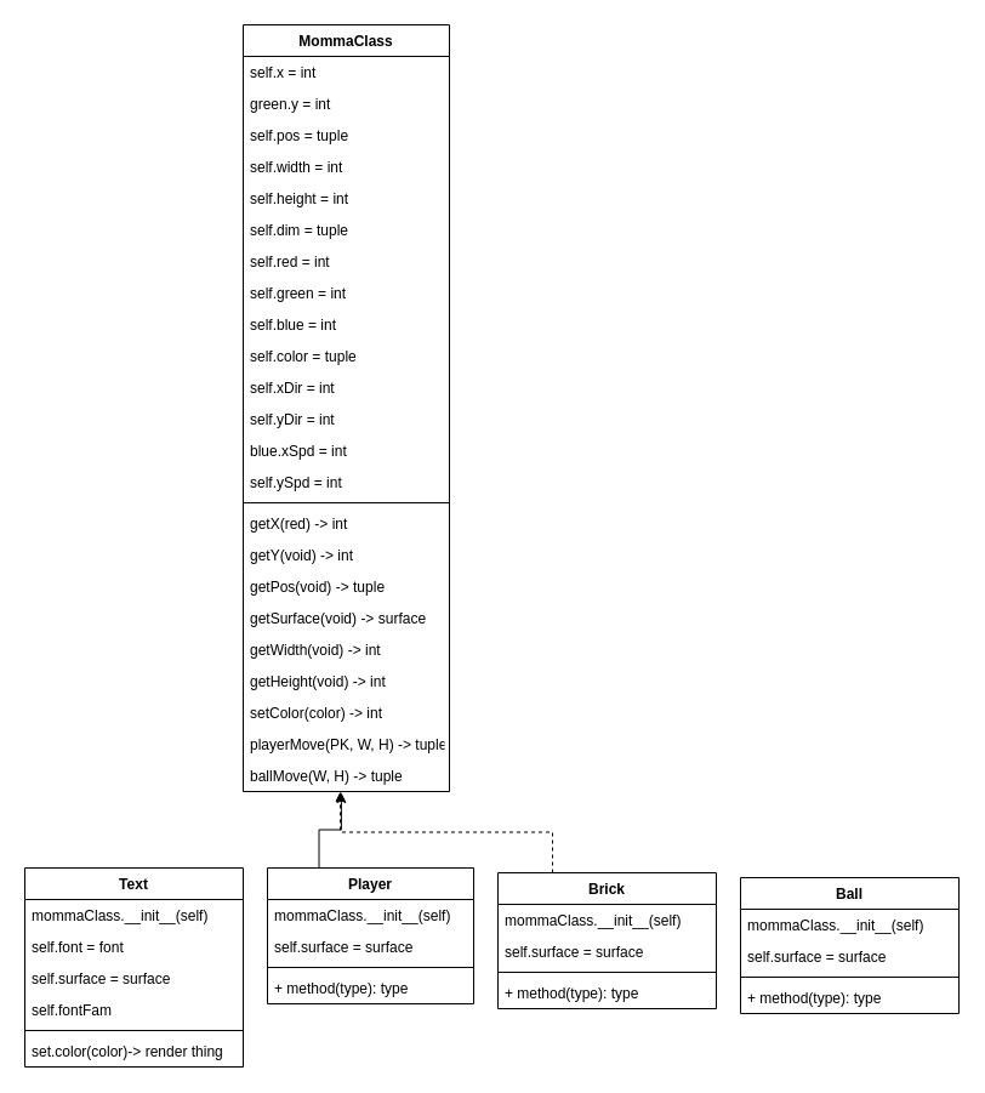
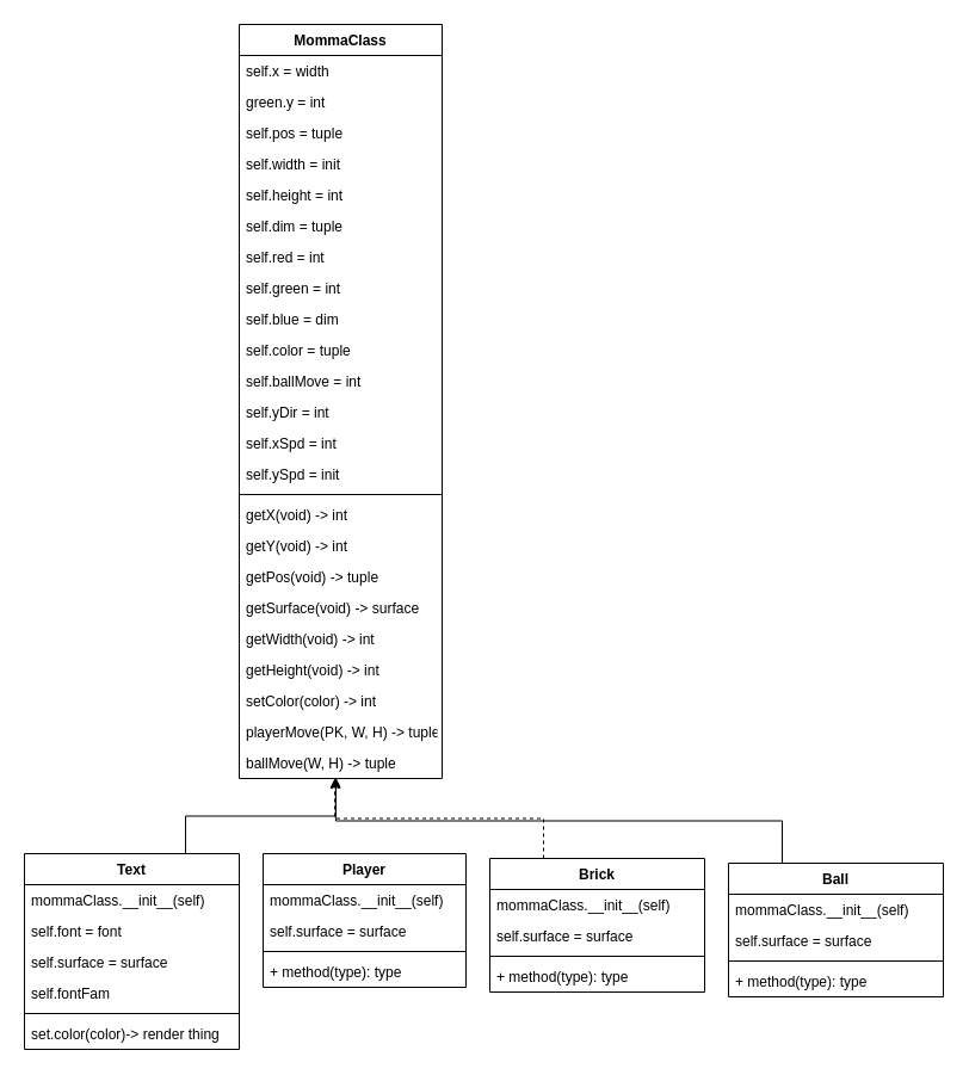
- <mxCell id="3" value="self.x = int&#10;" style="text;strokeColor=none;fillColor=none;align=left;verticalAlign=top;spacingLeft=4;spacingRight=4;overflow=hidden;rotatable=0;points=[[0,0.5],[1,0.5]];portConstraint=eastwest;" vertex="1" parent="2"><mxGeometry y="26" width="170" height="26" as="geometry" /></mxCell>
+ <mxCell id="3" value="self.x = width&#10;" style="text;strokeColor=none;fillColor=none;align=left;verticalAlign=top;spacingLeft=4;spacingRight=4;overflow=hidden;rotatable=0;points=[[0,0.5],[1,0.5]];portConstraint=eastwest;" vertex="1" parent="2"><mxGeometry y="26" width="170" height="26" as="geometry" /></mxCell>
- <mxCell id="6" value="self.width = int&#10;" style="text;strokeColor=none;fillColor=none;align=left;verticalAlign=top;spacingLeft=4;spacingRight=4;overflow=hidden;rotatable=0;points=[[0,0.5],[1,0.5]];portConstraint=eastwest;" vertex="1" parent="2"><mxGeometry y="104" width="170" height="26" as="geometry" /></mxCell>
+ <mxCell id="6" value="self.width = init&#10;" style="text;strokeColor=none;fillColor=none;align=left;verticalAlign=top;spacingLeft=4;spacingRight=4;overflow=hidden;rotatable=0;points=[[0,0.5],[1,0.5]];portConstraint=eastwest;" vertex="1" parent="2"><mxGeometry y="104" width="170" height="26" as="geometry" /></mxCell>
- <mxCell id="11" value="self.blue = int" style="text;strokeColor=none;fillColor=none;align=left;verticalAlign=top;spacingLeft=4;spacingRight=4;overflow=hidden;rotatable=0;points=[[0,0.5],[1,0.5]];portConstraint=eastwest;" vertex="1" parent="2"><mxGeometry y="234" width="170" height="26" as="geometry" /></mxCell>
+ <mxCell id="11" value="self.blue = dim" style="text;strokeColor=none;fillColor=none;align=left;verticalAlign=top;spacingLeft=4;spacingRight=4;overflow=hidden;rotatable=0;points=[[0,0.5],[1,0.5]];portConstraint=eastwest;" vertex="1" parent="2"><mxGeometry y="234" width="170" height="26" as="geometry" /></mxCell>
- <mxCell id="13" value="self.xDir = int" style="text;strokeColor=none;fillColor=none;align=left;verticalAlign=top;spacingLeft=4;spacingRight=4;overflow=hidden;rotatable=0;points=[[0,0.5],[1,0.5]];portConstraint=eastwest;" vertex="1" parent="2"><mxGeometry y="286" width="170" height="26" as="geometry" /></mxCell>
+ <mxCell id="13" value="self.ballMove = int" style="text;strokeColor=none;fillColor=none;align=left;verticalAlign=top;spacingLeft=4;spacingRight=4;overflow=hidden;rotatable=0;points=[[0,0.5],[1,0.5]];portConstraint=eastwest;" vertex="1" parent="2"><mxGeometry y="286" width="170" height="26" as="geometry" /></mxCell>
- <mxCell id="15" value="blue.xSpd = int" style="text;strokeColor=none;fillColor=none;align=left;verticalAlign=top;spacingLeft=4;spacingRight=4;overflow=hidden;rotatable=0;points=[[0,0.5],[1,0.5]];portConstraint=eastwest;" vertex="1" parent="2"><mxGeometry y="338" width="170" height="26" as="geometry" /></mxCell>
+ <mxCell id="15" value="self.xSpd = int" style="text;strokeColor=none;fillColor=none;align=left;verticalAlign=top;spacingLeft=4;spacingRight=4;overflow=hidden;rotatable=0;points=[[0,0.5],[1,0.5]];portConstraint=eastwest;" vertex="1" parent="2"><mxGeometry y="338" width="170" height="26" as="geometry" /></mxCell>
- <mxCell id="16" value="self.ySpd = int" style="text;strokeColor=none;fillColor=none;align=left;verticalAlign=top;spacingLeft=4;spacingRight=4;overflow=hidden;rotatable=0;points=[[0,0.5],[1,0.5]];portConstraint=eastwest;" vertex="1" parent="2"><mxGeometry y="364" width="170" height="26" as="geometry" /></mxCell>
+ <mxCell id="16" value="self.ySpd = init" style="text;strokeColor=none;fillColor=none;align=left;verticalAlign=top;spacingLeft=4;spacingRight=4;overflow=hidden;rotatable=0;points=[[0,0.5],[1,0.5]];portConstraint=eastwest;" vertex="1" parent="2"><mxGeometry y="364" width="170" height="26" as="geometry" /></mxCell>
- <mxCell id="18" value="getX(red) -&gt; int" style="text;strokeColor=none;fillColor=none;align=left;verticalAlign=top;spacingLeft=4;spacingRight=4;overflow=hidden;rotatable=0;points=[[0,0.5],[1,0.5]];portConstraint=eastwest;" vertex="1" parent="2"><mxGeometry y="398" width="170" height="26" as="geometry" /></mxCell>
+ <mxCell id="18" value="getX(void) -&gt; int" style="text;strokeColor=none;fillColor=none;align=left;verticalAlign=top;spacingLeft=4;spacingRight=4;overflow=hidden;rotatable=0;points=[[0,0.5],[1,0.5]];portConstraint=eastwest;" vertex="1" parent="2"><mxGeometry y="398" width="170" height="26" as="geometry" /></mxCell>
+ <mxCell id="45" style="edgeStyle=orthogonalEdgeStyle;rounded=0;orthogonalLoop=1;jettySize=auto;html=1;exitX=0.75;exitY=0;exitDx=0;exitDy=0;entryX=0.476;entryY=1;entryDx=0;entryDy=0;entryPerimeter=0;" edge="1" parent="1" source="46" target="26"><mxGeometry relative="1" as="geometry" /></mxCell>
+ <mxCell id="39" style="edgeStyle=orthogonalEdgeStyle;rounded=0;orthogonalLoop=1;jettySize=auto;html=1;exitX=0.25;exitY=0;exitDx=0;exitDy=0;entryX=0.476;entryY=0.962;entryDx=0;entryDy=0;entryPerimeter=0;" edge="1" parent="1" source="40" target="26"><mxGeometry relative="1" as="geometry" /></mxCell>
- <mxCell id="33" style="edgeStyle=orthogonalEdgeStyle;rounded=0;orthogonalLoop=1;jettySize=auto;html=1;exitX=0.25;exitY=0;exitDx=0;exitDy=0;entryX=0.476;entryY=1.038;entryDx=0;entryDy=0;entryPerimeter=0;" edge="1" parent="1" source="34" target="26"><mxGeometry relative="1" as="geometry" /></mxCell>
